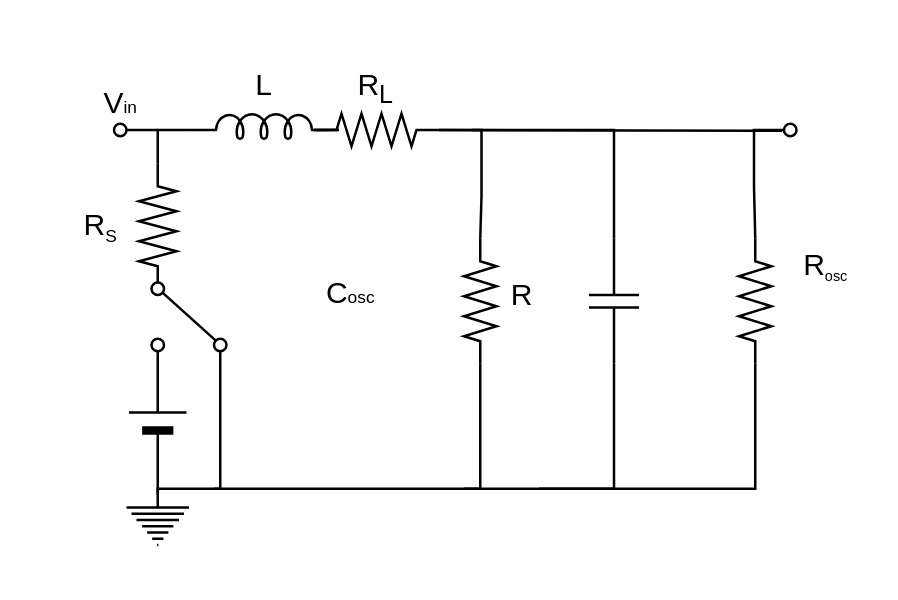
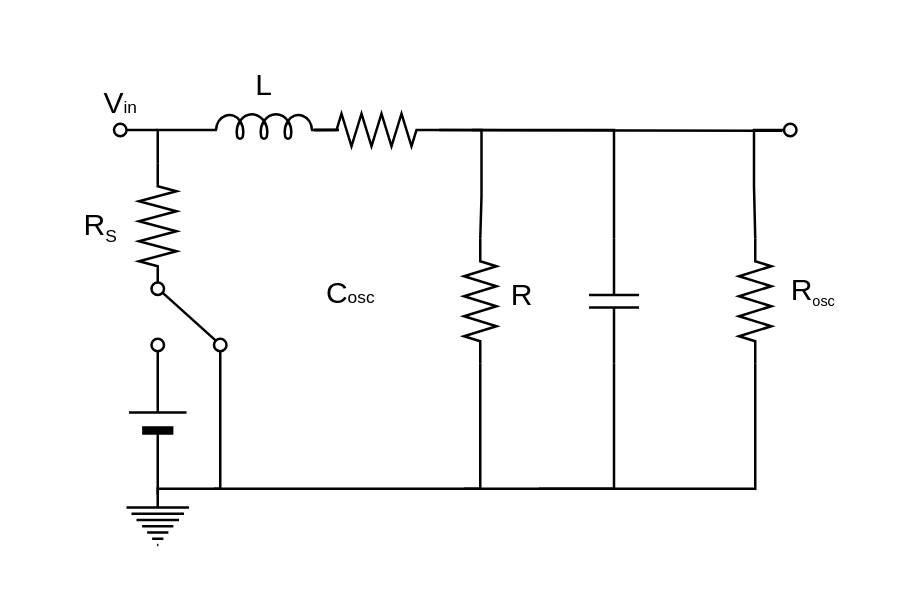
- <mxCell id="28" value="&lt;span style=&quot;white-space: nowrap&quot;&gt;R&lt;/span&gt;&lt;sub style=&quot;white-space: nowrap&quot;&gt;L&lt;/sub&gt;" style="text;html=1;strokeColor=none;fillColor=none;align=center;verticalAlign=middle;whiteSpace=wrap;rounded=0;" vertex="1" parent="1"><mxGeometry x="130" y="25" width="40" height="20" as="geometry" /></mxCell>
- <mxCell id="31" value="&lt;span style=&quot;white-space: nowrap&quot;&gt;R&lt;span style=&quot;font-size: 6.944px&quot;&gt;&lt;sub&gt;osc&lt;/sub&gt;&lt;/span&gt;&lt;/span&gt;" style="text;html=1;strokeColor=none;fillColor=none;align=center;verticalAlign=middle;whiteSpace=wrap;rounded=0;" vertex="1" parent="1"><mxGeometry x="318" y="97" width="24" height="18" as="geometry" /></mxCell>
+ <mxCell id="31" value="&lt;span style=&quot;white-space: nowrap&quot;&gt;R&lt;span style=&quot;font-size: 6.944px&quot;&gt;&lt;sub&gt;osc&lt;/sub&gt;&lt;/span&gt;&lt;/span&gt;" style="text;html=1;strokeColor=none;fillColor=none;align=center;verticalAlign=middle;whiteSpace=wrap;rounded=0;" vertex="1" parent="1"><mxGeometry x="313" y="107" width="24" height="18" as="geometry" /></mxCell>
